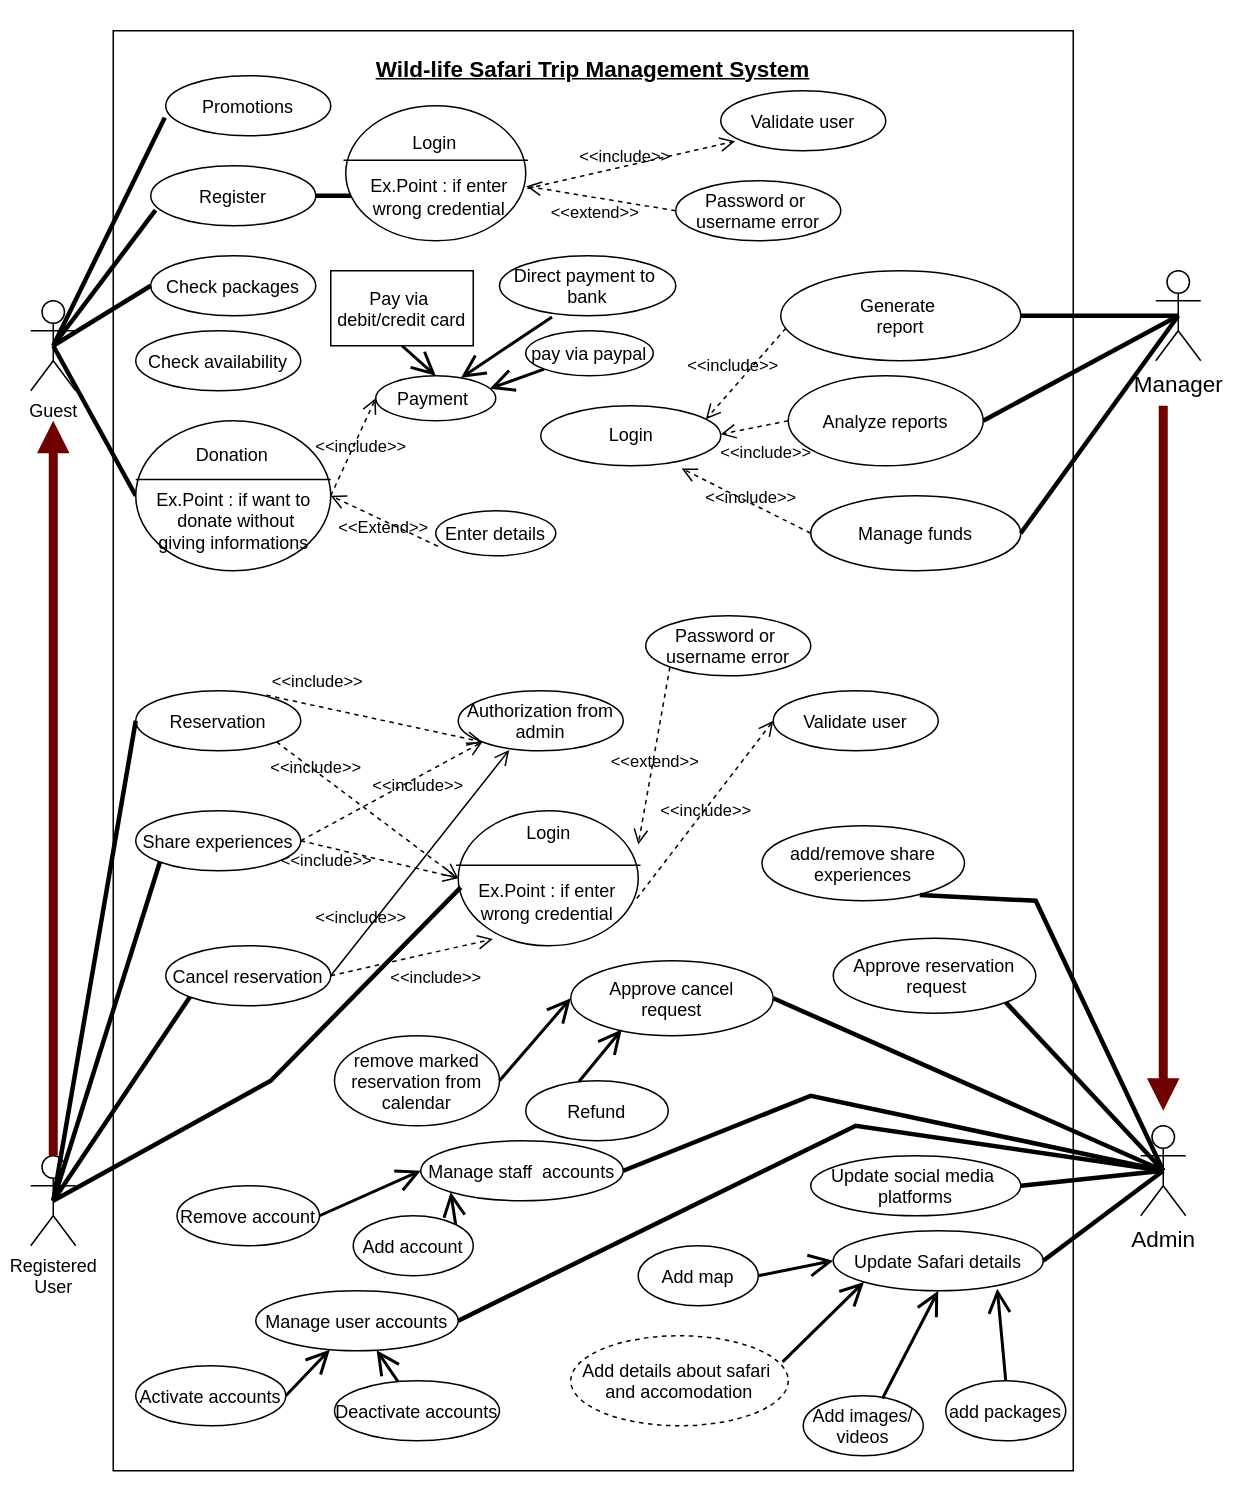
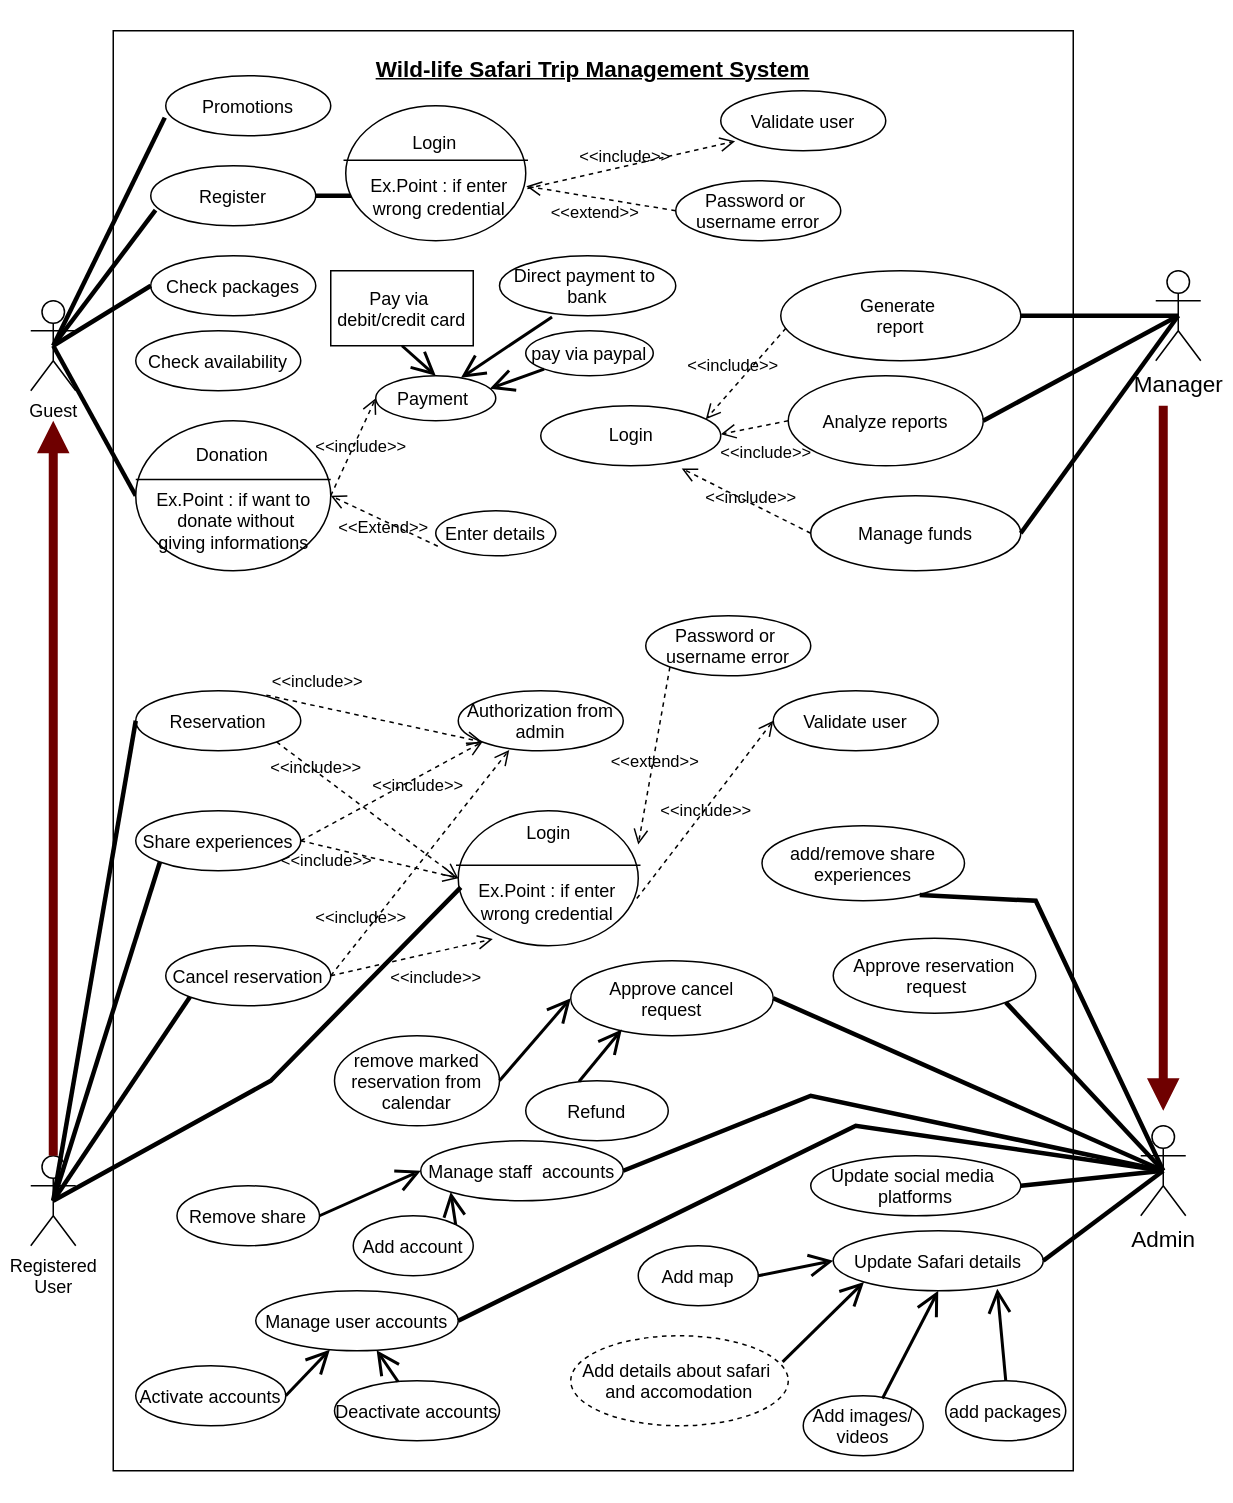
- <mxCell id="53" value="&amp;lt;&amp;lt;include&amp;gt;&amp;gt;" style="endArrow=open;startArrow=none;endFill=0;startFill=0;endSize=8;html=1;verticalAlign=bottom;dashed=0;labelBackgroundColor=none;rounded=0;entryX=0.309;entryY=0.987;entryDx=0;entryDy=0;exitX=1;exitY=0.5;exitDx=0;exitDy=0;entryPerimeter=0;" parent="1" source="50" target="42" edge="1"><mxGeometry x="-0.625" y="3" width="160" relative="1" as="geometry"><mxPoint x="230" y="660" as="sourcePoint" /><mxPoint x="338.04" y="635.5" as="targetPoint" /><mxPoint as="offset" /></mxGeometry></mxCell>
+ <mxCell id="53" value="&amp;lt;&amp;lt;include&amp;gt;&amp;gt;" style="endArrow=open;startArrow=none;endFill=0;startFill=0;endSize=8;html=1;verticalAlign=bottom;dashed=1;labelBackgroundColor=none;rounded=0;entryX=0.309;entryY=0.987;entryDx=0;entryDy=0;exitX=1;exitY=0.5;exitDx=0;exitDy=0;entryPerimeter=0;" parent="1" source="50" target="42" edge="1"><mxGeometry x="-0.625" y="3" width="160" relative="1" as="geometry"><mxPoint x="230" y="660" as="sourcePoint" /><mxPoint x="338.04" y="635.5" as="targetPoint" /><mxPoint as="offset" /></mxGeometry></mxCell>
- <mxCell id="60" value="Remove account" style="ellipse;" parent="1" vertex="1"><mxGeometry x="117.5" y="790" width="95" height="40" as="geometry" /></mxCell>
+ <mxCell id="60" value="Remove share" style="ellipse;" parent="1" vertex="1"><mxGeometry x="117.5" y="790" width="95" height="40" as="geometry" /></mxCell>
